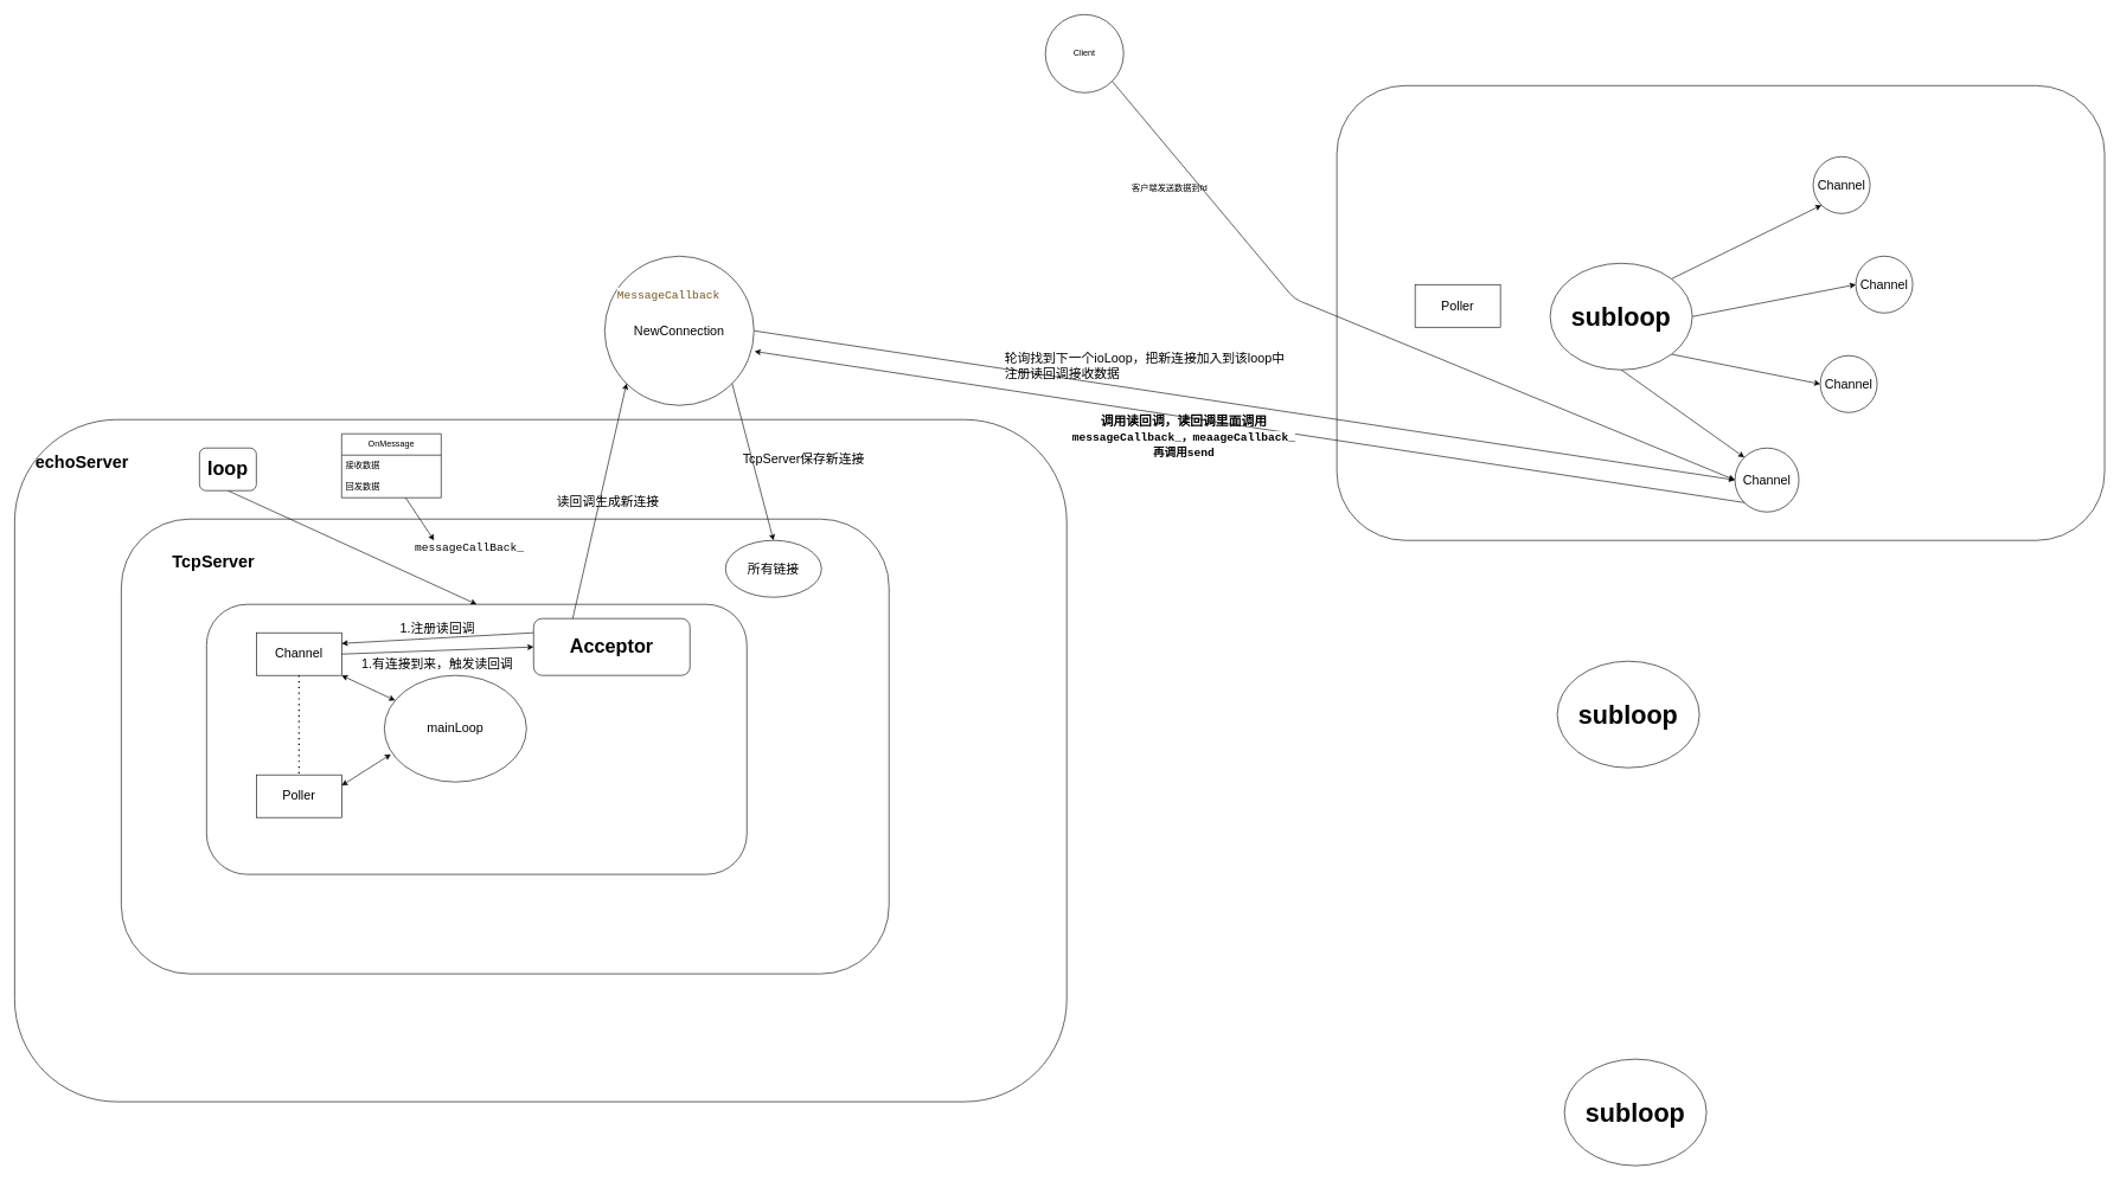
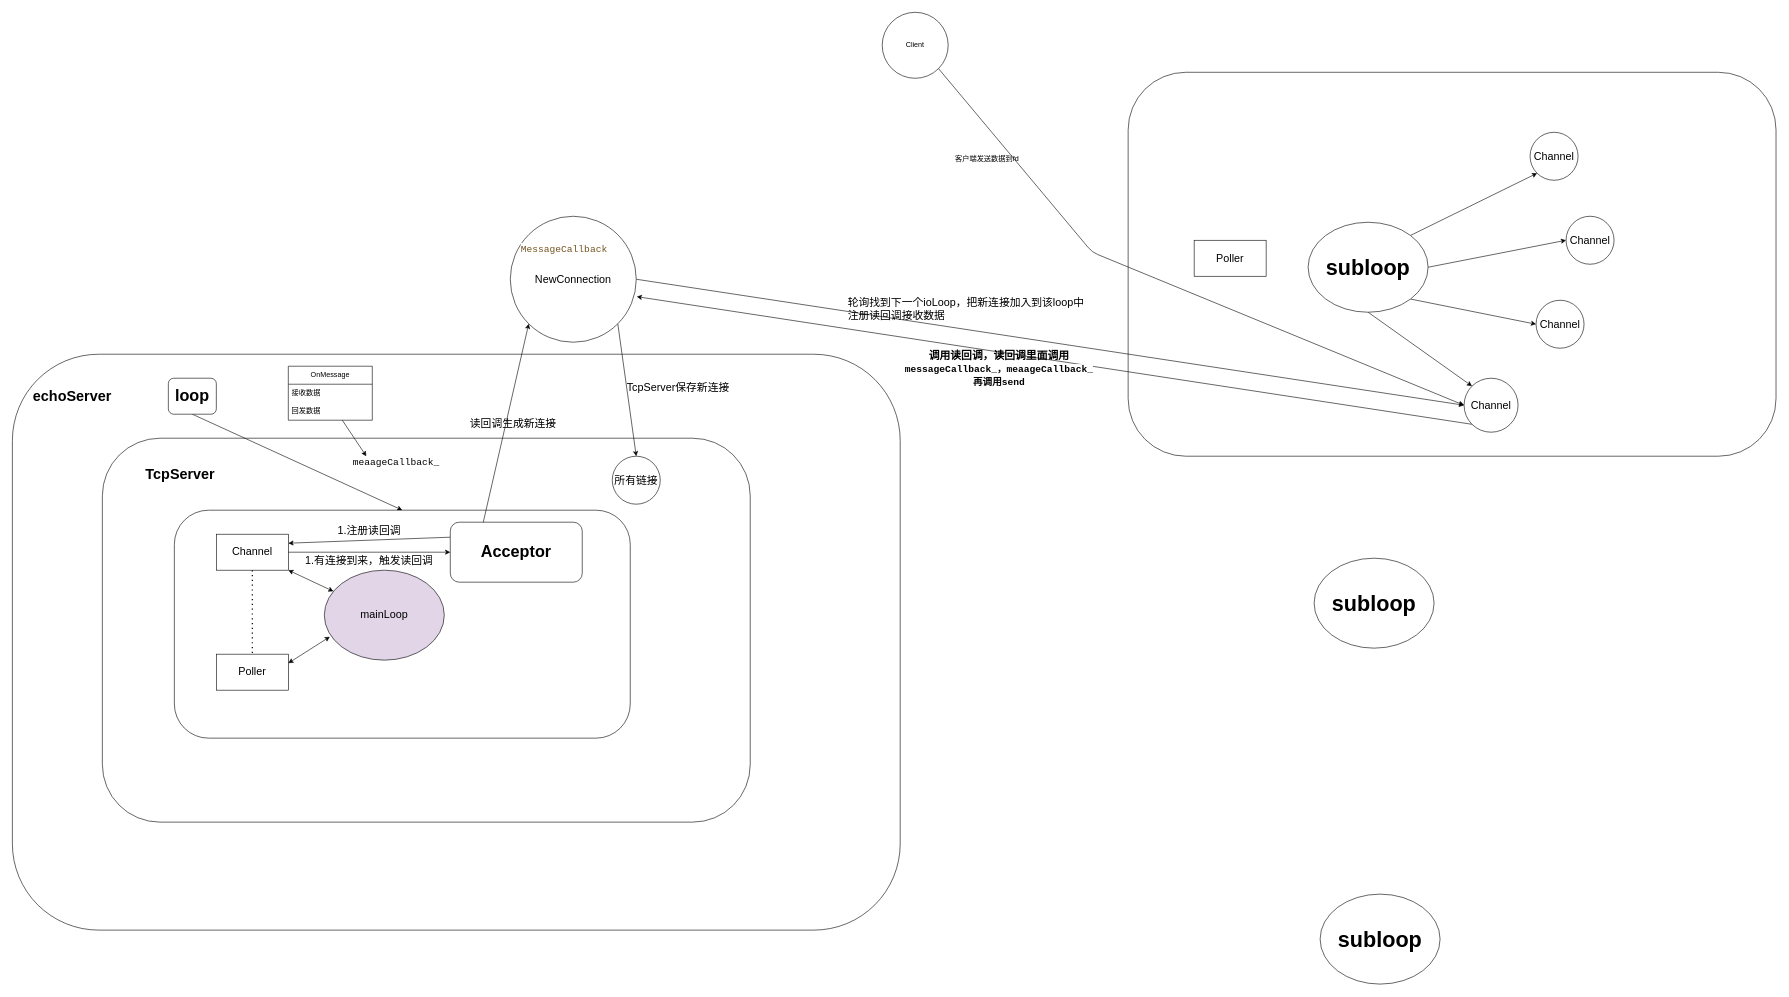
- <mxCell id="4" value="&lt;h1&gt;echoServer&lt;/h1&gt;" style="text;html=1;strokeColor=none;fillColor=none;align=center;verticalAlign=middle;whiteSpace=wrap;rounded=0;" parent="1" vertex="1"><mxGeometry x="45" y="630" width="140" height="40" as="geometry" /></mxCell>
+ <mxCell id="4" value="&lt;h1&gt;echoServer&lt;/h1&gt;" style="text;html=1;strokeColor=none;fillColor=none;align=center;verticalAlign=middle;whiteSpace=wrap;rounded=0;" parent="1" vertex="1"><mxGeometry x="50" y="640" width="140" height="40" as="geometry" /></mxCell>
- <mxCell id="45" value="&lt;div style=&quot;background-color: rgb(255, 255, 255); font-family: Consolas, &amp;quot;Courier New&amp;quot;, monospace; font-size: 16px; line-height: 22px;&quot;&gt;messageCallBack_&lt;/div&gt;" style="text;html=1;strokeColor=none;fillColor=none;align=center;verticalAlign=middle;whiteSpace=wrap;rounded=0;" parent="1" vertex="1"><mxGeometry x="580" y="760" width="160" height="20" as="geometry" /></mxCell>
+ <mxCell id="45" value="&lt;div style=&quot;background-color: rgb(255, 255, 255); font-family: Consolas, &amp;quot;Courier New&amp;quot;, monospace; font-size: 16px; line-height: 22px;&quot;&gt;meaageCallback_&lt;/div&gt;" style="text;html=1;strokeColor=none;fillColor=none;align=center;verticalAlign=middle;whiteSpace=wrap;rounded=0;" parent="1" vertex="1"><mxGeometry x="580" y="760" width="160" height="20" as="geometry" /></mxCell>
- <mxCell id="28" value="所有链接" style="ellipse;whiteSpace=wrap;html=1;aspect=fixed;fontSize=18;" parent="1" vertex="1"><mxGeometry x="1020" y="760" width="135" height="80" as="geometry" /></mxCell>
+ <mxCell id="28" value="所有链接" style="ellipse;whiteSpace=wrap;html=1;aspect=fixed;fontSize=18;" parent="1" vertex="1"><mxGeometry x="1020" y="760" width="80" height="80" as="geometry" /></mxCell>
- <mxCell id="11" value="&lt;h2&gt;Acceptor&lt;/h2&gt;" style="rounded=1;whiteSpace=wrap;html=1;fontSize=18;" parent="1" vertex="1"><mxGeometry x="750" y="870" width="220" height="80" as="geometry" /></mxCell>
+ <mxCell id="11" value="&lt;h2&gt;Acceptor&lt;/h2&gt;" style="rounded=1;whiteSpace=wrap;html=1;fontSize=18;" parent="1" vertex="1"><mxGeometry x="750" y="870" width="220" height="100" as="geometry" /></mxCell>
- <mxCell id="14" value="mainLoop" style="ellipse;whiteSpace=wrap;html=1;fontSize=18;" parent="1" vertex="1"><mxGeometry x="540" y="950" width="200" height="150" as="geometry" /></mxCell>
+ <mxCell id="14" value="mainLoop" style="ellipse;whiteSpace=wrap;html=1;fontSize=18;fillColor=#e1d5e7;" parent="1" vertex="1"><mxGeometry x="540" y="950" width="200" height="150" as="geometry" /></mxCell>
